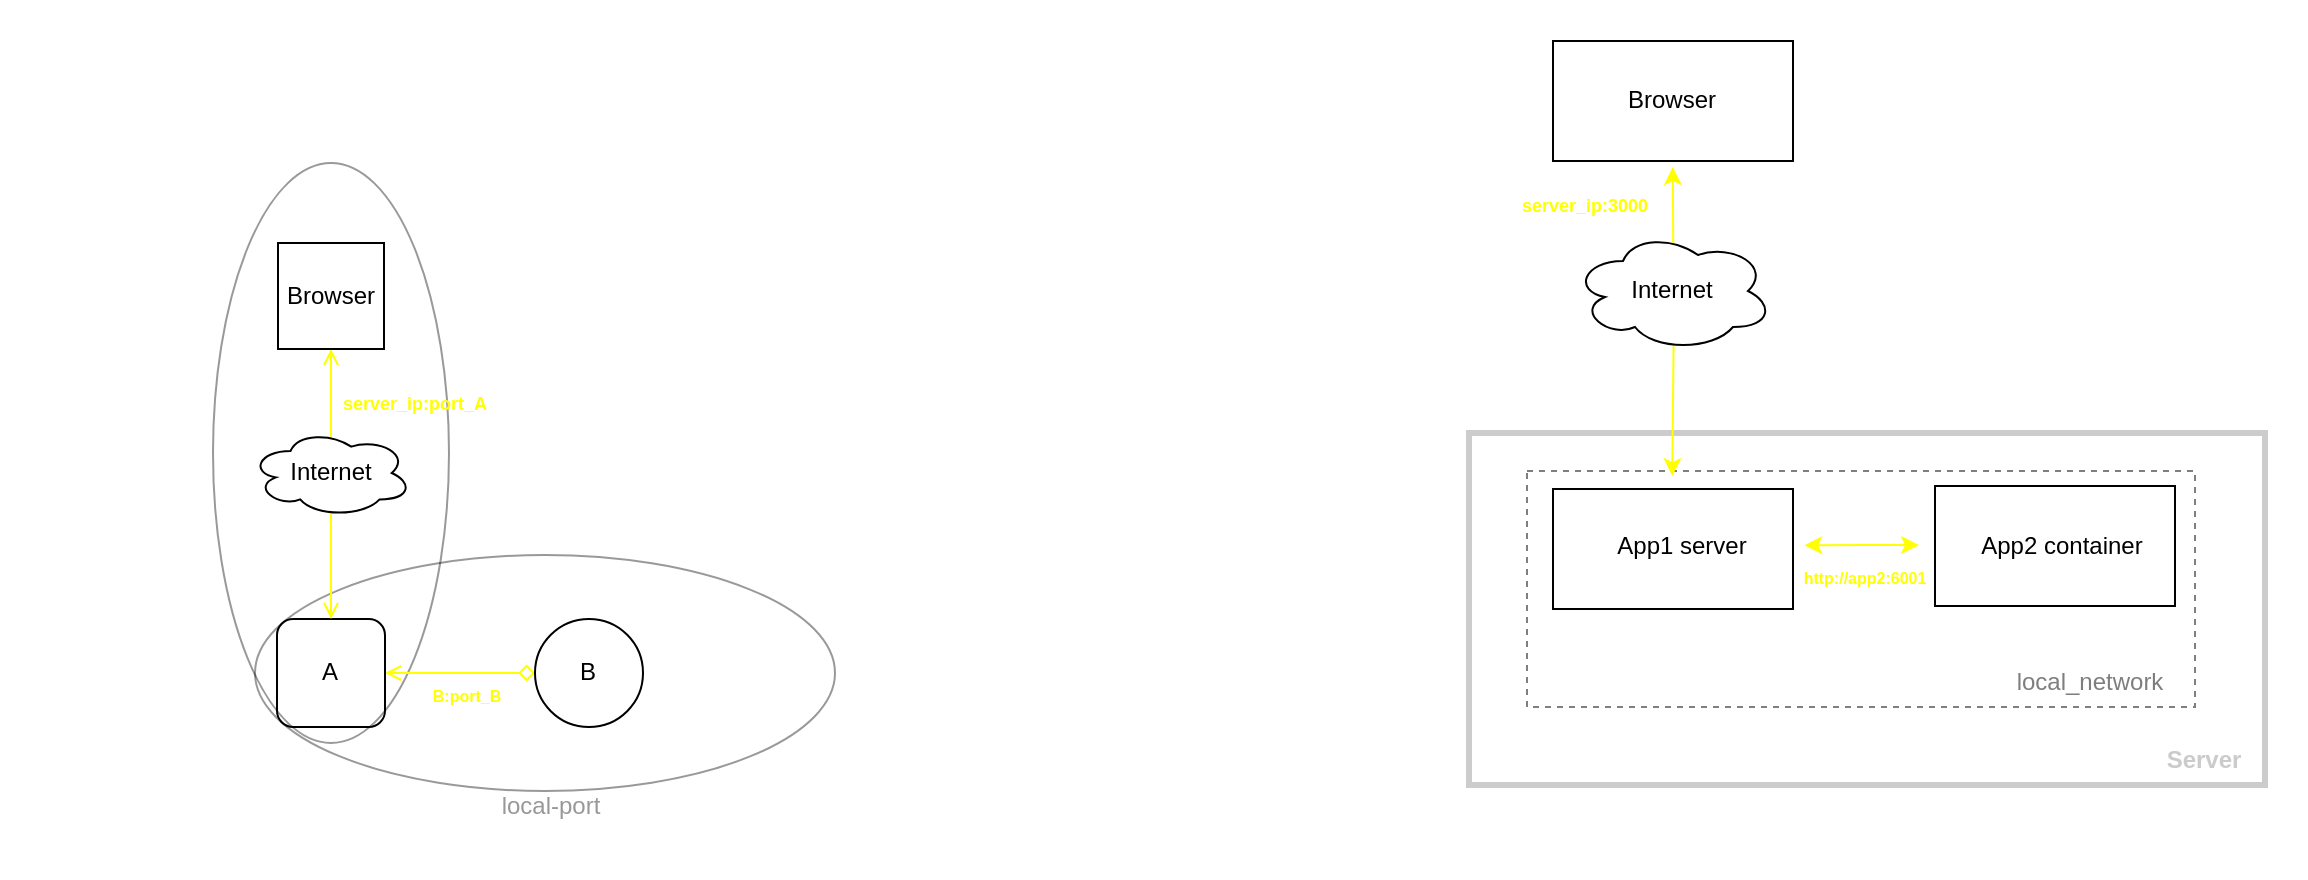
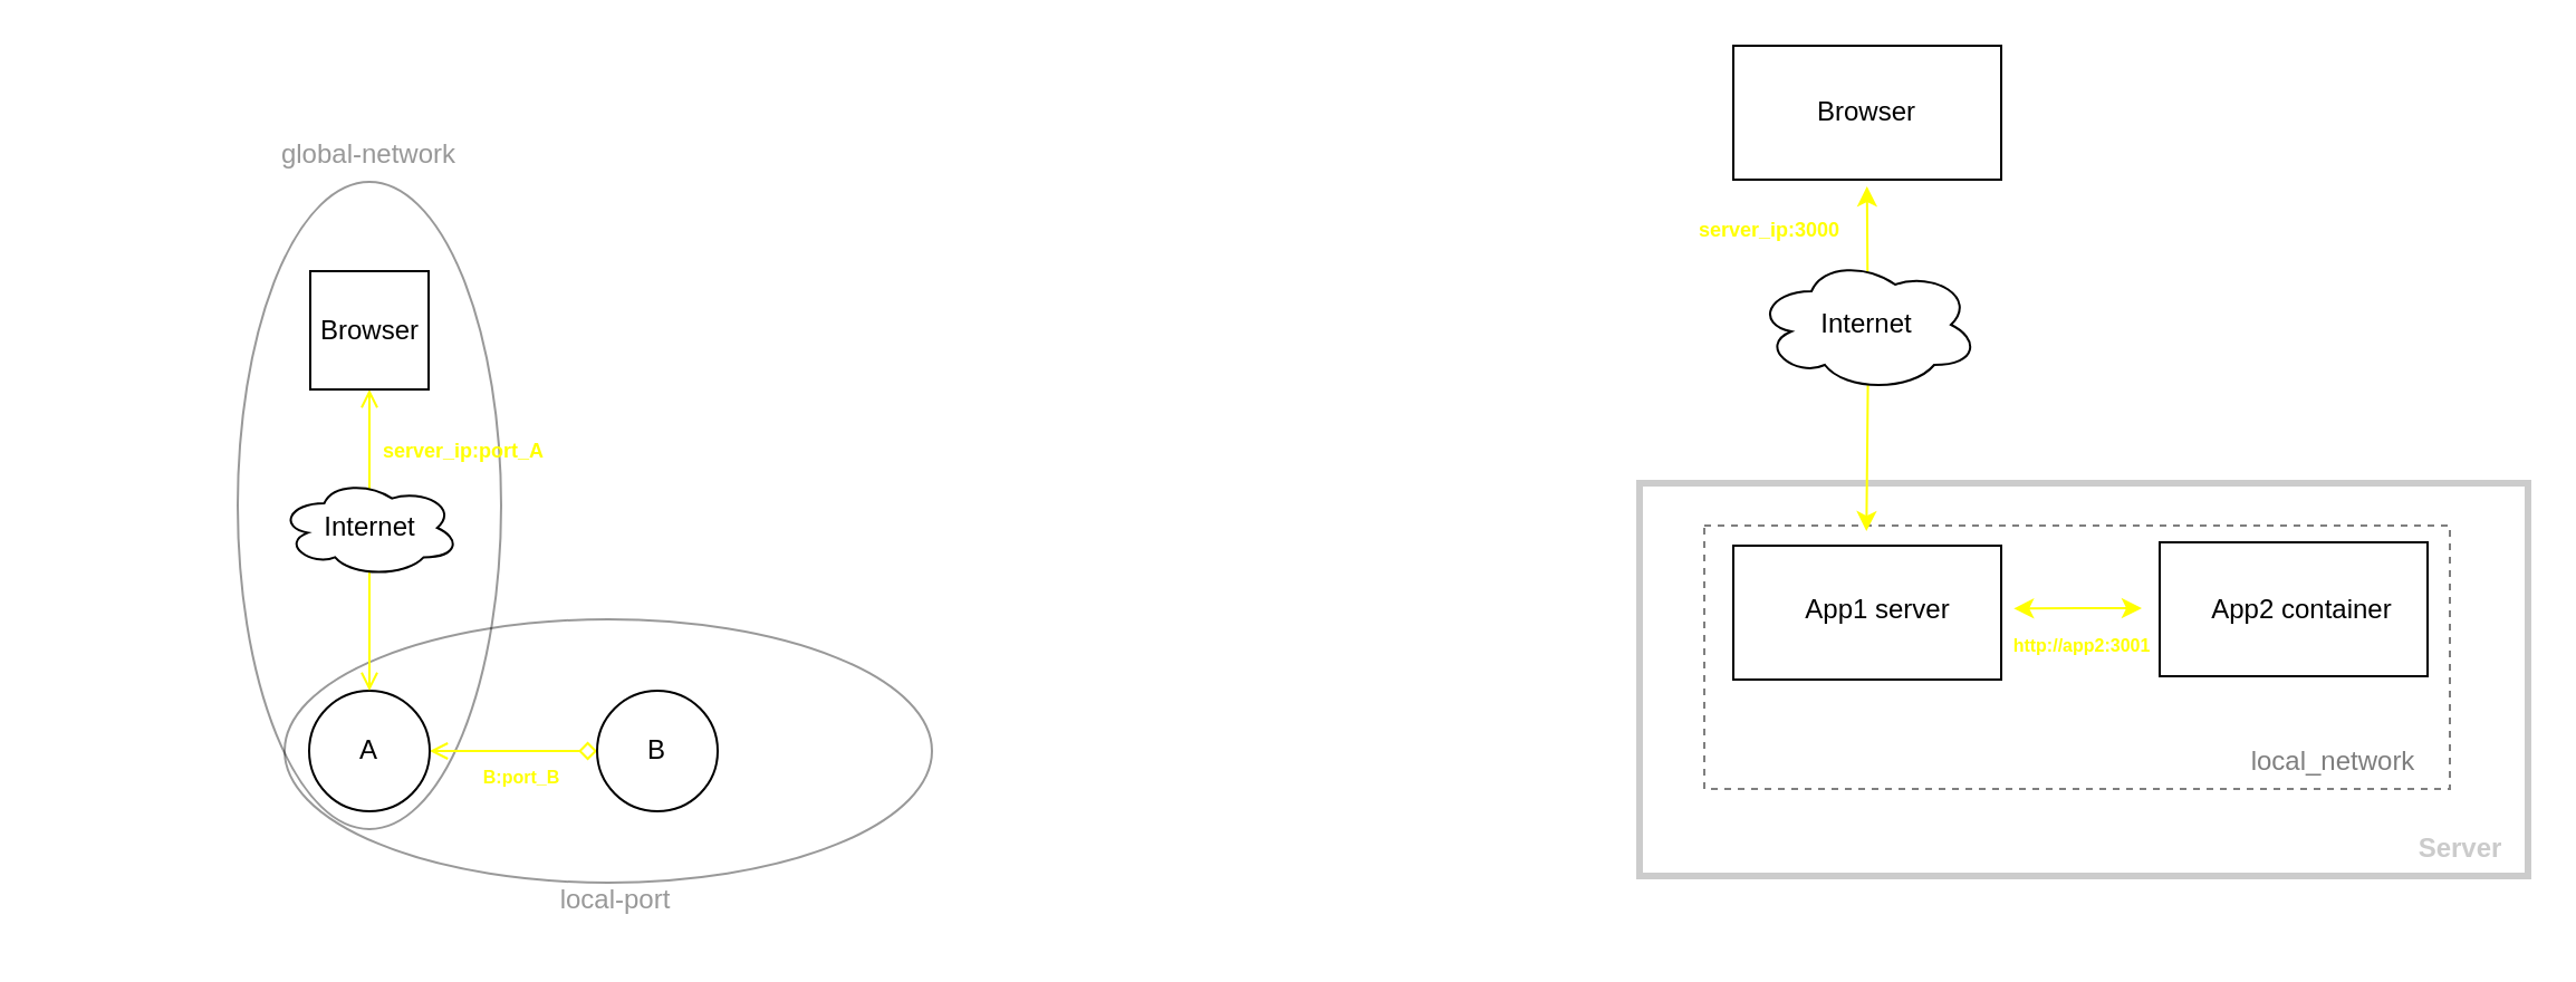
+ <mxCell id="28" value="global-network" style="text;html=1;strokeColor=none;fillColor=none;align=center;verticalAlign=middle;whiteSpace=wrap;rounded=0;opacity=40;textOpacity=40;" parent="1" vertex="1"><mxGeometry x="123" y="54" width="84" height="30" as="geometry" /></mxCell>
- <mxCell id="16" value="&lt;font color=&quot;#ffff00&quot;&gt;http://app2:6001&lt;/font&gt;" style="text;html=1;align=center;verticalAlign=middle;resizable=0;points=[];autosize=1;strokeColor=none;fillColor=none;fontStyle=1;fontSize=8;" parent="1" vertex="1"><mxGeometry x="892.5" y="278" width="79" height="22" as="geometry" /></mxCell>
+ <mxCell id="16" value="&lt;font color=&quot;#ffff00&quot;&gt;http://app2:3001&lt;/font&gt;" style="text;html=1;align=center;verticalAlign=middle;resizable=0;points=[];autosize=1;strokeColor=none;fillColor=none;fontStyle=1;fontSize=8;" parent="1" vertex="1"><mxGeometry x="892.5" y="278" width="79" height="22" as="geometry" /></mxCell>
- <mxCell id="20" value="A" style="whiteSpace=wrap;html=1;aspect=fixed;fillColor=none;rounded=1;" parent="1" vertex="1"><mxGeometry x="138" y="309" width="54" height="54" as="geometry" /></mxCell>
+ <mxCell id="20" value="A" style="ellipse;whiteSpace=wrap;html=1;aspect=fixed;fillColor=none;" parent="1" vertex="1"><mxGeometry x="138" y="309" width="54" height="54" as="geometry" /></mxCell>
